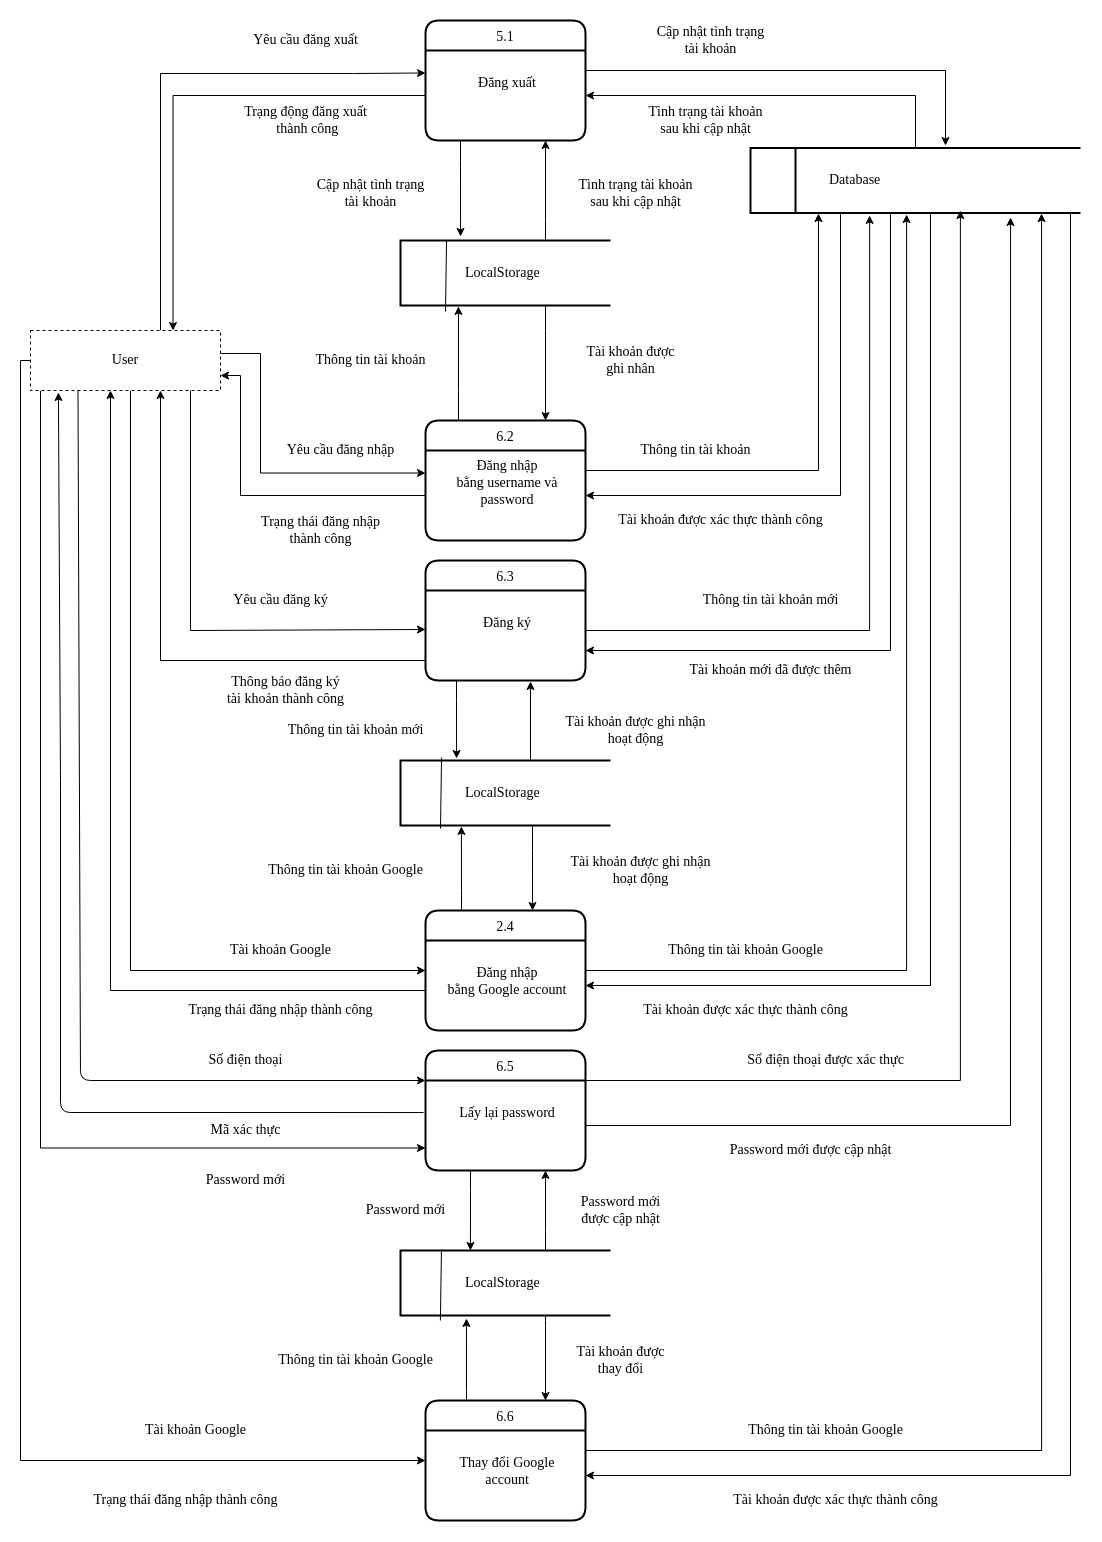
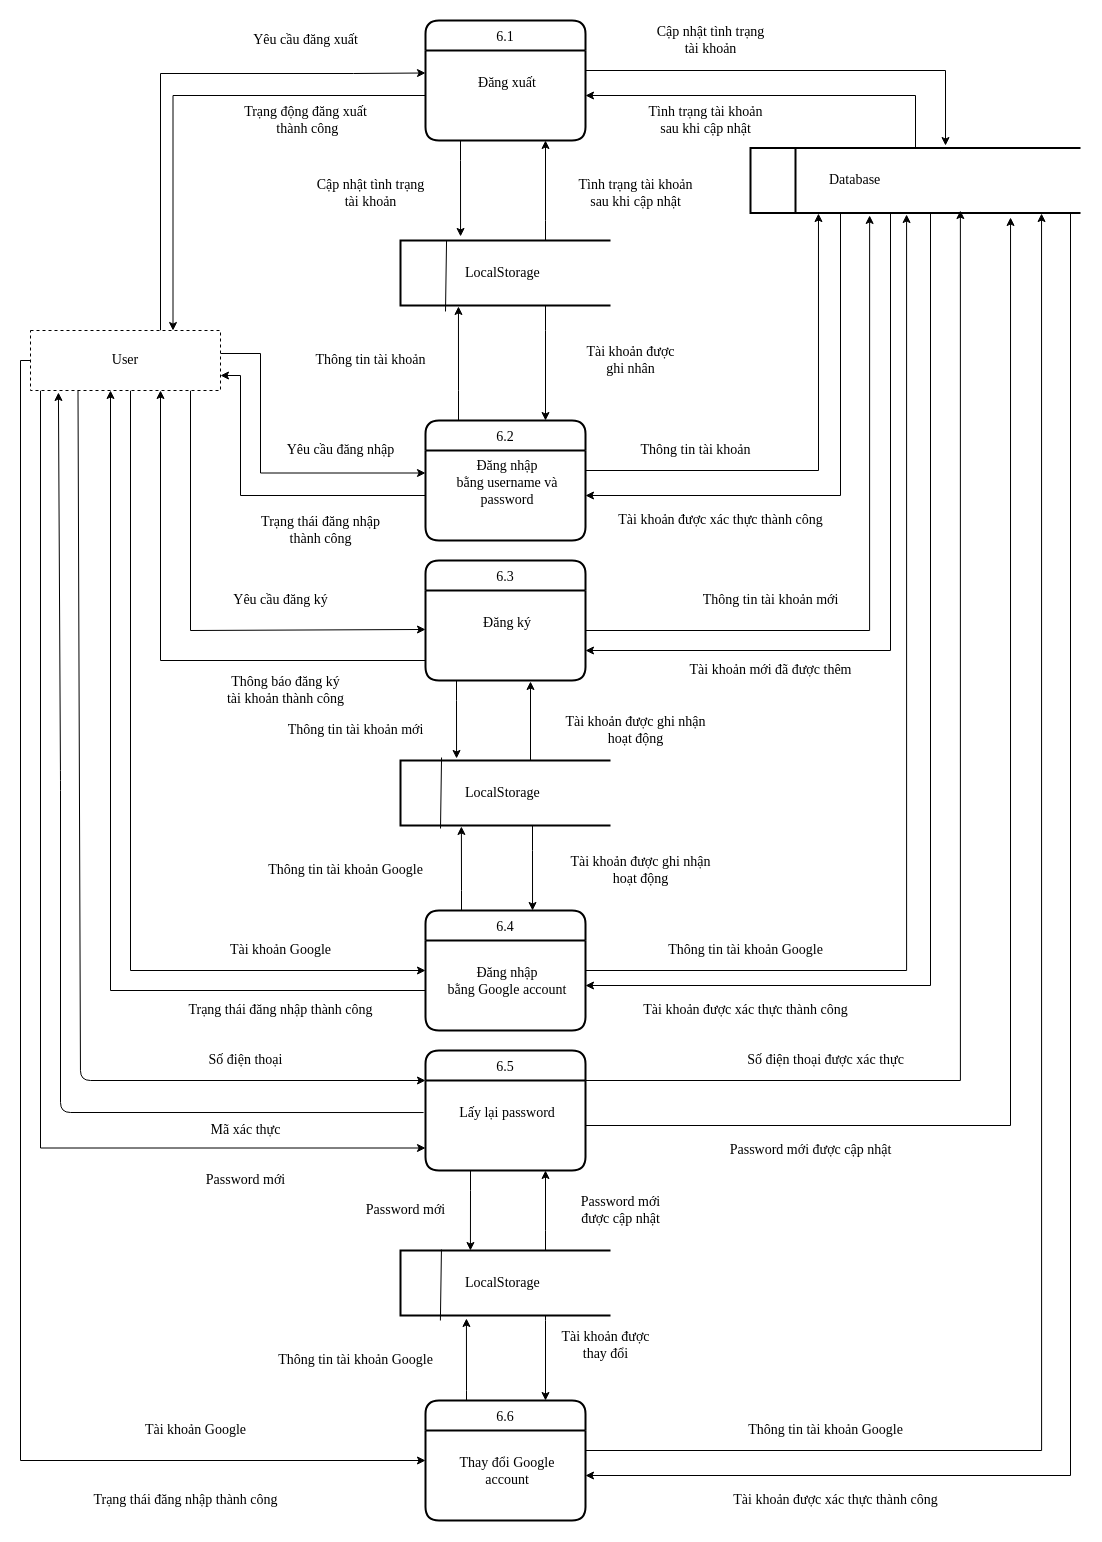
- <mxCell id="9" value="5.1" style="swimlane;childLayout=stackLayout;horizontal=1;startSize=30;horizontalStack=0;rounded=1;fontSize=14;fontStyle=0;strokeWidth=2;resizeParent=0;resizeLast=1;shadow=0;dashed=0;align=center;fontFamily=Verdana;" parent="1" vertex="1"><mxGeometry x="425" y="20" width="160" height="120" as="geometry" /></mxCell>
+ <mxCell id="9" value="6.1" style="swimlane;childLayout=stackLayout;horizontal=1;startSize=30;horizontalStack=0;rounded=1;fontSize=14;fontStyle=0;strokeWidth=2;resizeParent=0;resizeLast=1;shadow=0;dashed=0;align=center;fontFamily=Verdana;" parent="1" vertex="1"><mxGeometry x="425" y="20" width="160" height="120" as="geometry" /></mxCell>
- <mxCell id="38" value="2.4" style="swimlane;childLayout=stackLayout;horizontal=1;startSize=30;horizontalStack=0;rounded=1;fontSize=14;fontStyle=0;strokeWidth=2;resizeParent=0;resizeLast=1;shadow=0;dashed=0;align=center;fontFamily=Verdana;" parent="1" vertex="1"><mxGeometry x="425" y="910" width="160" height="120" as="geometry" /></mxCell>
+ <mxCell id="38" value="6.4" style="swimlane;childLayout=stackLayout;horizontal=1;startSize=30;horizontalStack=0;rounded=1;fontSize=14;fontStyle=0;strokeWidth=2;resizeParent=0;resizeLast=1;shadow=0;dashed=0;align=center;fontFamily=Verdana;" parent="1" vertex="1"><mxGeometry x="425" y="910" width="160" height="120" as="geometry" /></mxCell>
- <mxCell id="68" value="&lt;div&gt;Tài khoản được&lt;/div&gt;&lt;div&gt;thay đổi&lt;br&gt;&lt;/div&gt;" style="text;html=1;align=center;verticalAlign=middle;resizable=0;points=[];autosize=1;fontSize=14;fontFamily=Verdana;" parent="1" vertex="1"><mxGeometry x="560" y="1340" width="120" height="40" as="geometry" /></mxCell>
+ <mxCell id="68" value="&lt;div&gt;Tài khoản được&lt;/div&gt;&lt;div&gt;thay đổi&lt;br&gt;&lt;/div&gt;" style="text;html=1;align=center;verticalAlign=middle;resizable=0;points=[];autosize=1;fontSize=14;fontFamily=Verdana;" parent="1" vertex="1"><mxGeometry x="545" y="1325" width="120" height="40" as="geometry" /></mxCell>
